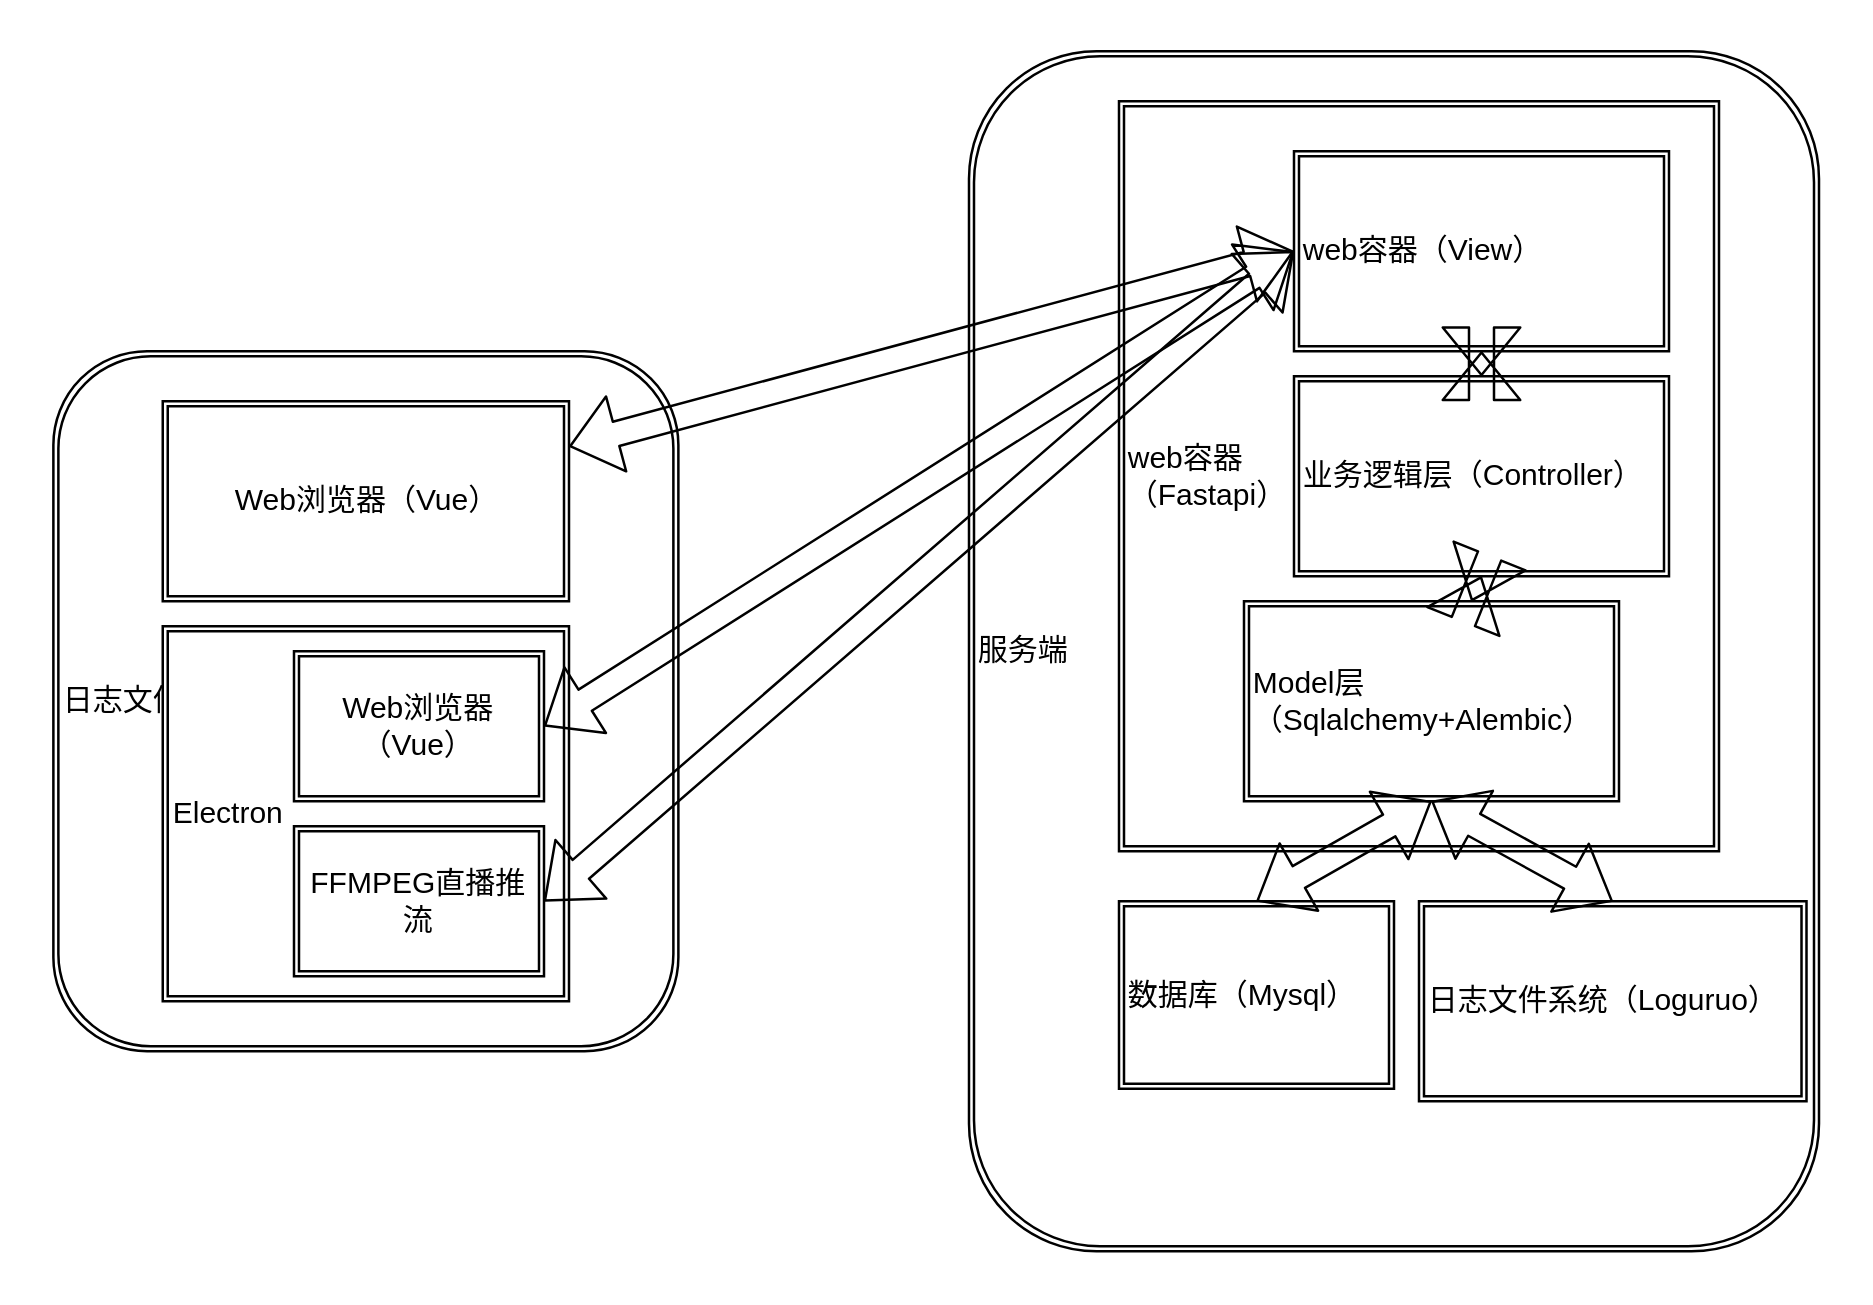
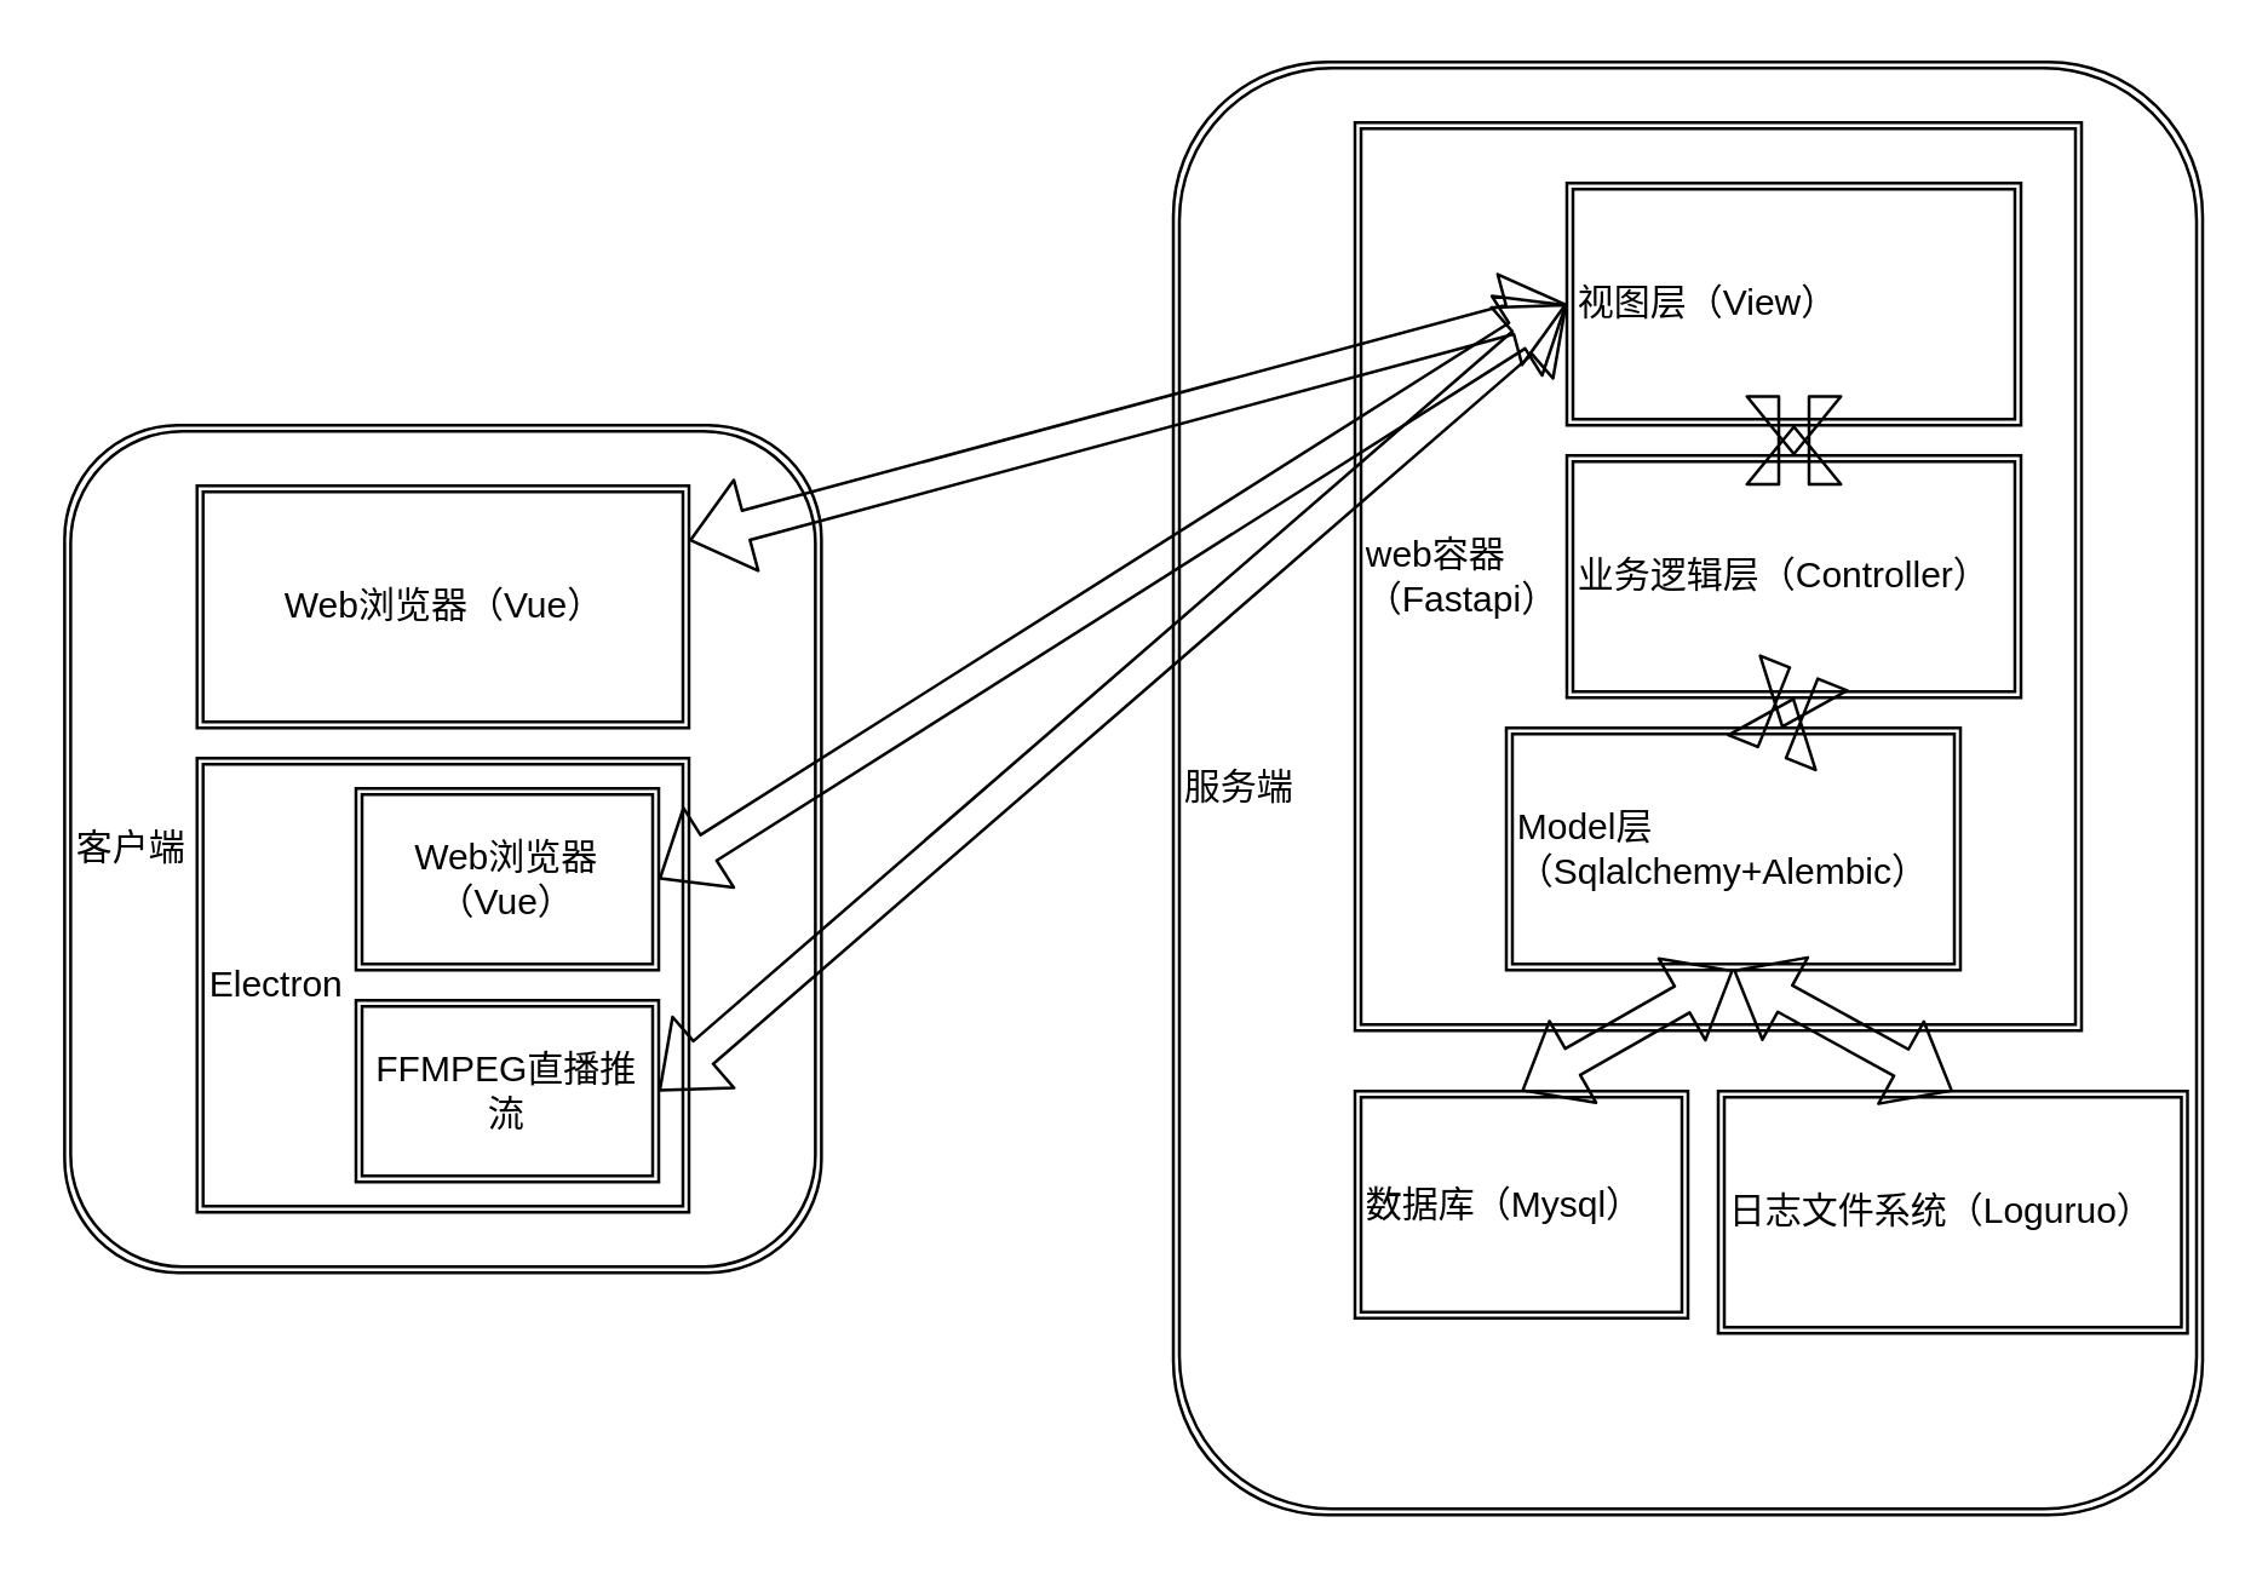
- <mxCell id="9" value="web容器（View）" style="shape=ext;double=1;rounded=0;whiteSpace=wrap;html=1;align=left;" vertex="1" parent="1"><mxGeometry x="517" y="60" width="150" height="80" as="geometry" /></mxCell>
+ <mxCell id="9" value="视图层（View）" style="shape=ext;double=1;rounded=0;whiteSpace=wrap;html=1;align=left;" vertex="1" parent="1"><mxGeometry x="517" y="60" width="150" height="80" as="geometry" /></mxCell>
- <mxCell id="2" value="日志文件系统" style="shape=ext;double=1;rounded=1;whiteSpace=wrap;html=1;align=left;" vertex="1" parent="1"><mxGeometry x="20.75" y="140" width="250" height="280" as="geometry" /></mxCell>
+ <mxCell id="2" value="客户端" style="shape=ext;double=1;rounded=1;whiteSpace=wrap;html=1;align=left;" vertex="1" parent="1"><mxGeometry x="20.75" y="140" width="250" height="280" as="geometry" /></mxCell>
